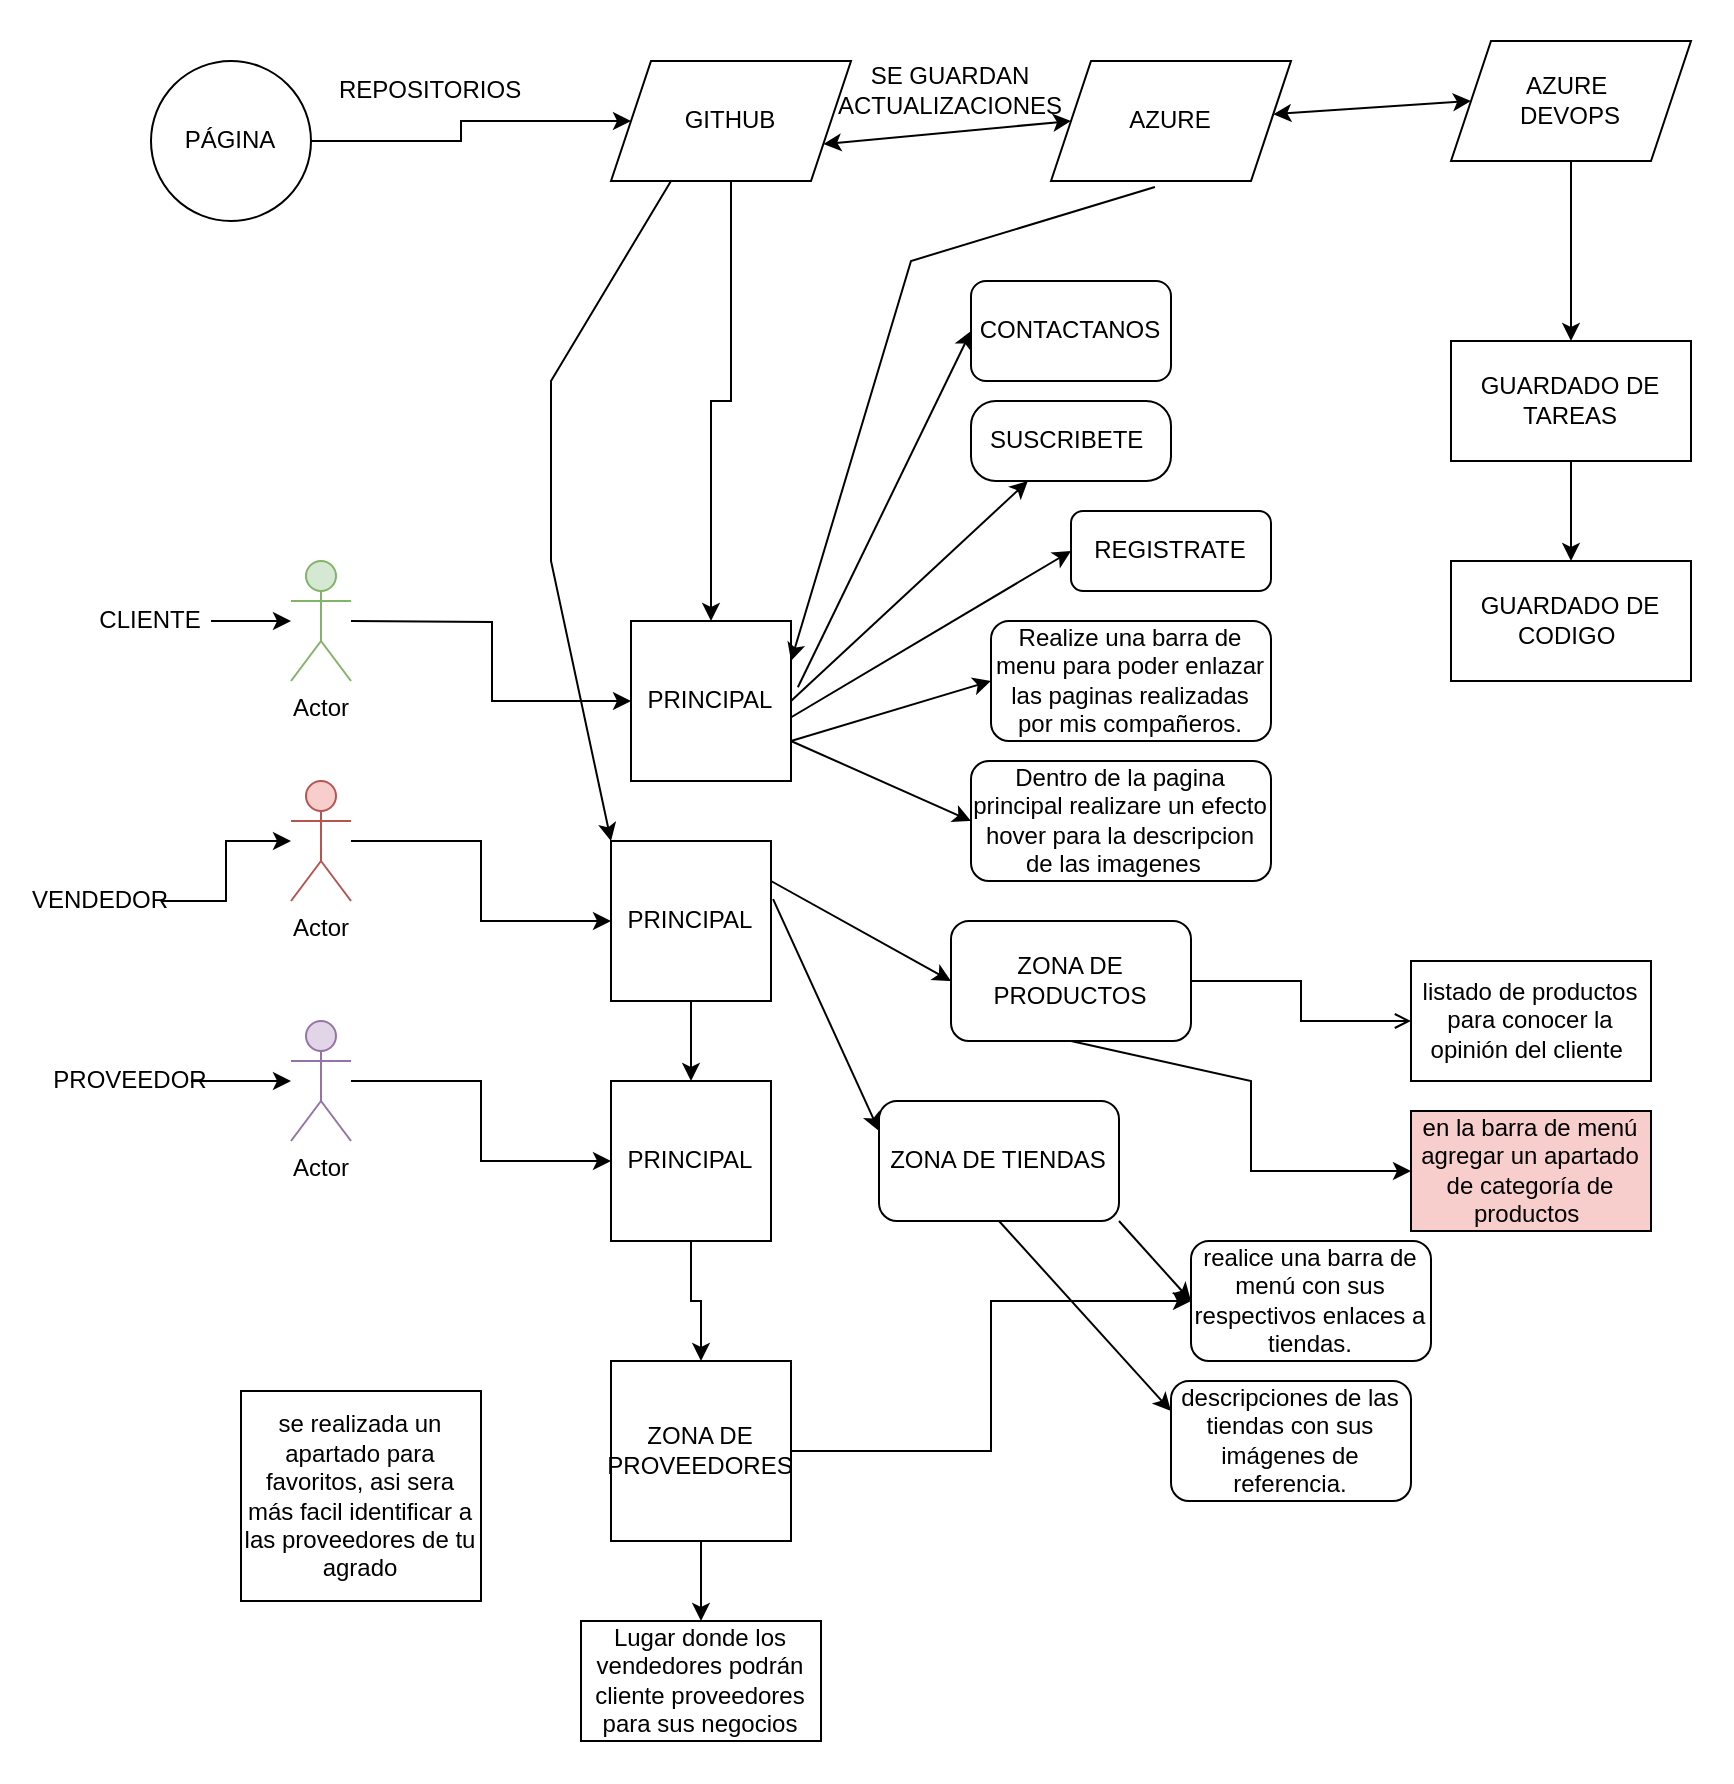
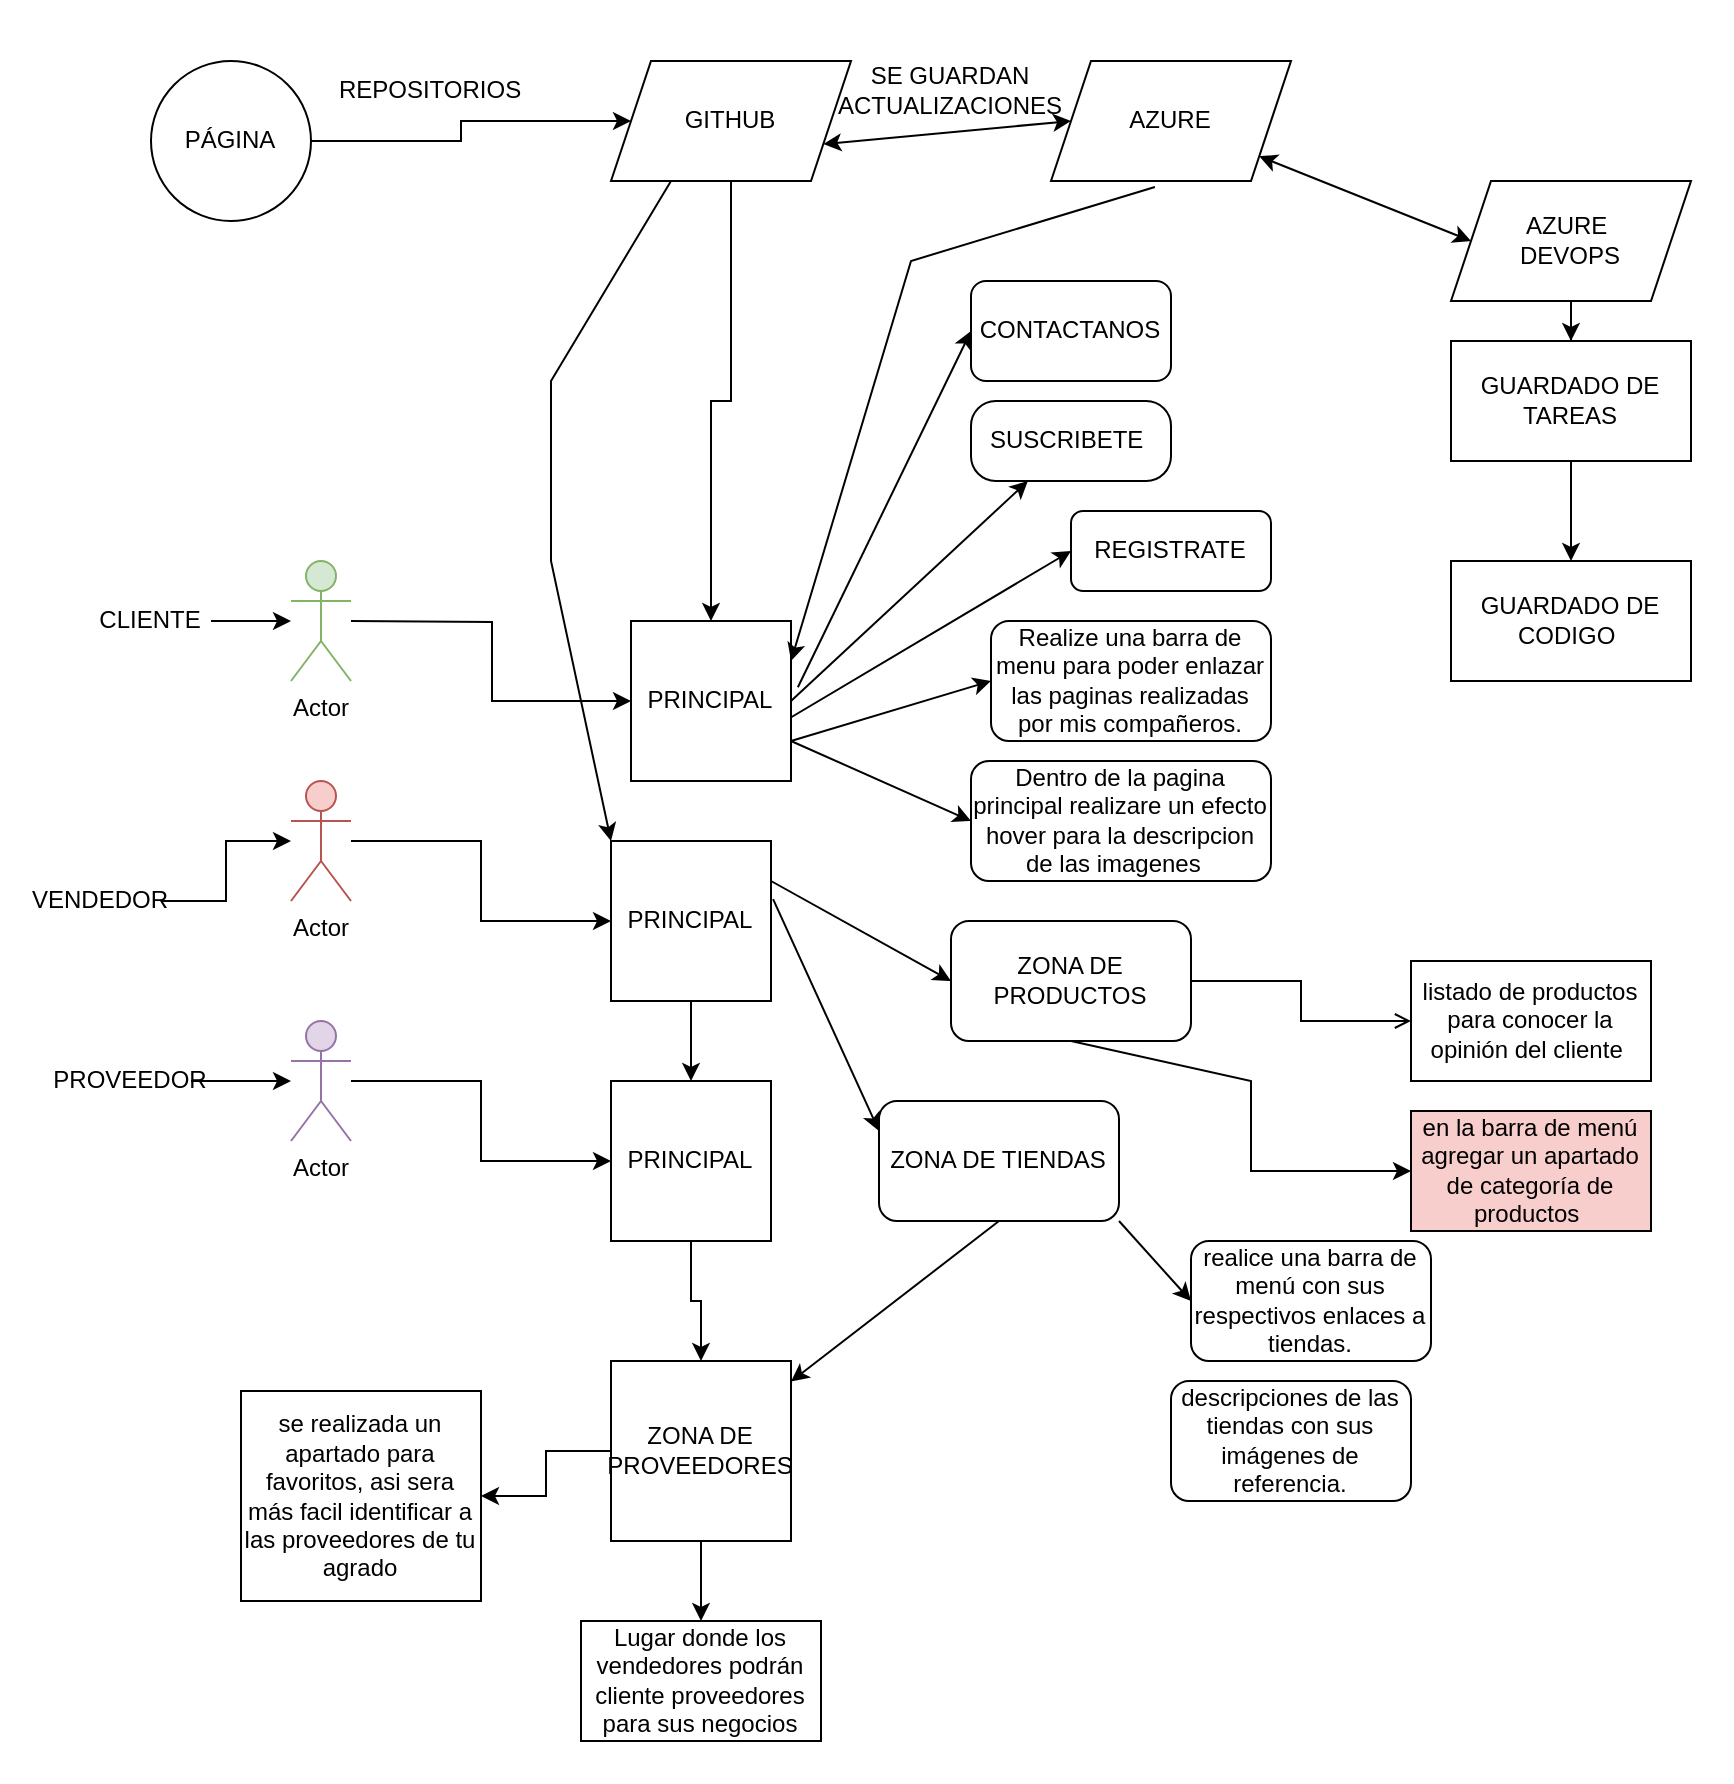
- <mxCell id="31" value="AZURE&amp;nbsp;&lt;br&gt;DEVOPS" style="shape=parallelogram;perimeter=parallelogramPerimeter;whiteSpace=wrap;html=1;fixedSize=1;" parent="1" vertex="1"><mxGeometry x="725" y="20" width="120" height="60" as="geometry" /></mxCell>
+ <mxCell id="31" value="AZURE&amp;nbsp;&lt;br&gt;DEVOPS" style="shape=parallelogram;perimeter=parallelogramPerimeter;whiteSpace=wrap;html=1;fixedSize=1;" parent="1" vertex="1"><mxGeometry x="725" y="90" width="120" height="60" as="geometry" /></mxCell>
- <mxCell id="59" value="" style="endArrow=classic;html=1;rounded=0;exitX=0.5;exitY=1;exitDx=0;exitDy=0;entryX=0;entryY=0.25;entryDx=0;entryDy=0;" parent="1" source="39" target="58" edge="1"><mxGeometry width="50" height="50" relative="1" as="geometry"><mxPoint x="415" y="650" as="sourcePoint" /><mxPoint x="465" y="600" as="targetPoint" /></mxGeometry></mxCell>
+ <mxCell id="59" value="" style="endArrow=classic;html=1;rounded=0;exitX=0.5;exitY=1;exitDx=0;exitDy=0;" parent="1" source="39" target="28" edge="1"><mxGeometry width="50" height="50" relative="1" as="geometry"><mxPoint x="415" y="650" as="sourcePoint" /><mxPoint x="465" y="600" as="targetPoint" /></mxGeometry></mxCell>
- <mxCell id="27" value="" style="edgeStyle=orthogonalEdgeStyle;rounded=0;orthogonalLoop=1;jettySize=auto;html=1;" parent="1" source="28" target="56" edge="1"><mxGeometry relative="1" as="geometry" /></mxCell>
+ <mxCell id="27" value="" style="edgeStyle=orthogonalEdgeStyle;rounded=0;orthogonalLoop=1;jettySize=auto;html=1;" parent="1" source="28" target="61" edge="1"><mxGeometry relative="1" as="geometry" /></mxCell>
